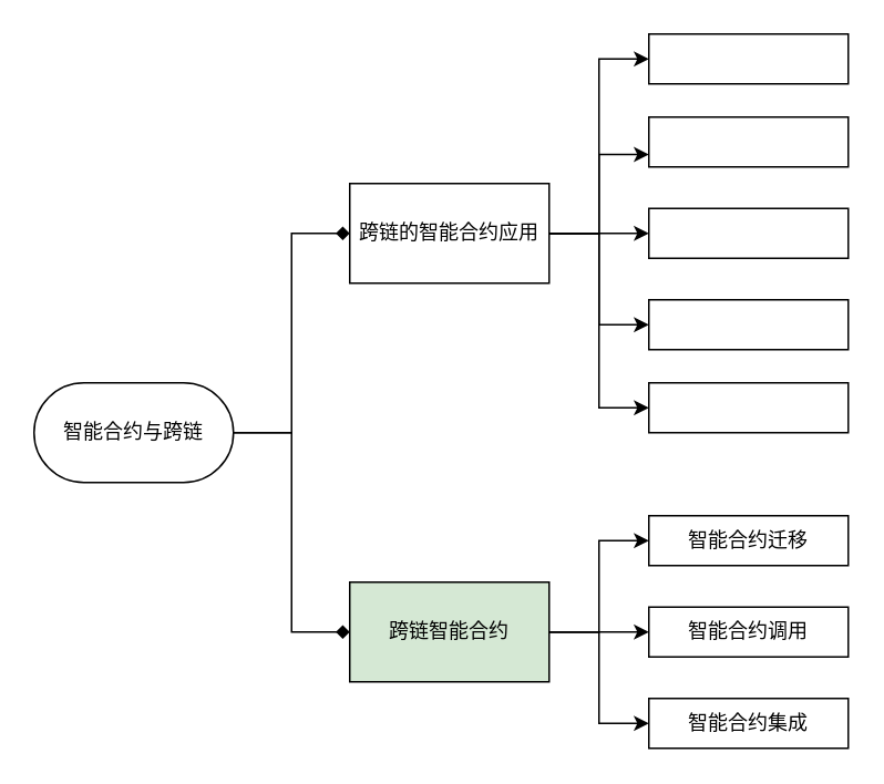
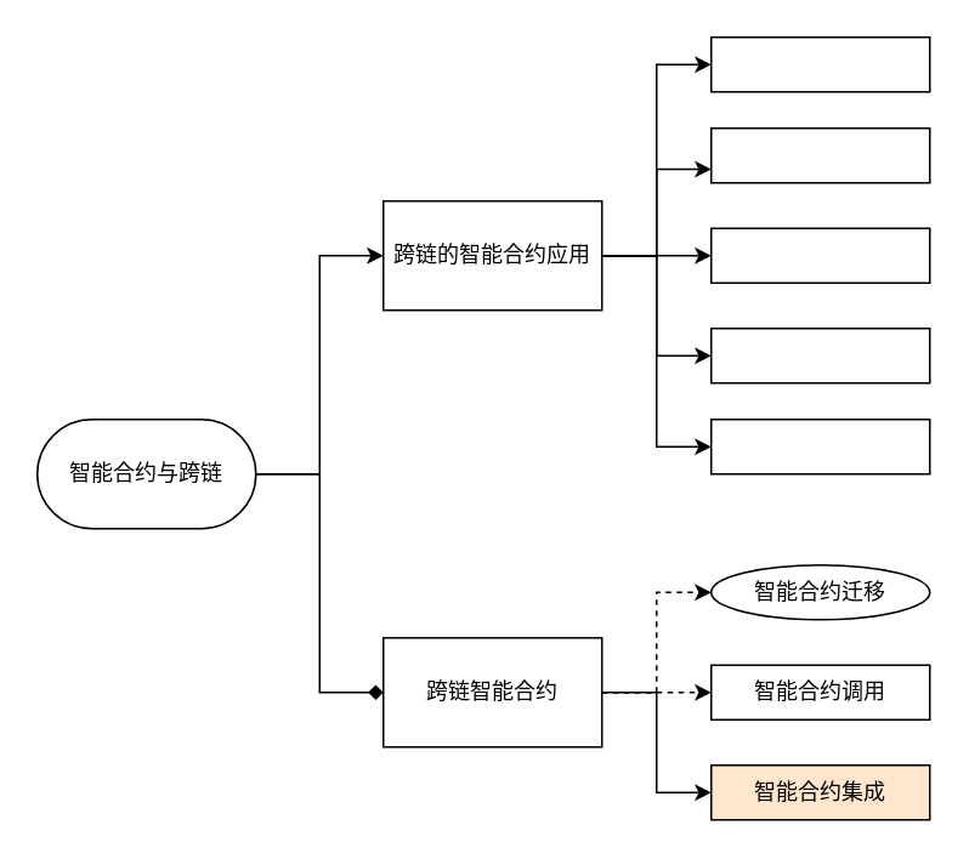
- <mxCell id="2" style="edgeStyle=orthogonalEdgeStyle;rounded=0;orthogonalLoop=1;jettySize=auto;html=1;entryX=0;entryY=0.5;entryDx=0;entryDy=0;endArrow=diamond;" edge="1" parent="1" source="4" target="14"><mxGeometry relative="1" as="geometry" /></mxCell>
+ <mxCell id="2" style="edgeStyle=orthogonalEdgeStyle;rounded=0;orthogonalLoop=1;jettySize=auto;html=1;entryX=0;entryY=0.5;entryDx=0;entryDy=0;" edge="1" parent="1" source="4" target="14"><mxGeometry relative="1" as="geometry" /></mxCell>
- <mxCell id="22" value="智能合约迁移" style="rounded=0;whiteSpace=wrap;html=1;flipH=0;flipV=1;container=0;" vertex="1" parent="1"><mxGeometry x="390" y="310" width="120" height="30" as="geometry" /></mxCell>
+ <mxCell id="22" value="智能合约迁移" style="ellipse;whiteSpace=wrap;html=1;flipH=0;flipV=1;container=0;" vertex="1" parent="1"><mxGeometry x="390" y="310" width="120" height="30" as="geometry" /></mxCell>
- <mxCell id="5" style="edgeStyle=orthogonalEdgeStyle;rounded=0;orthogonalLoop=1;jettySize=auto;html=1;entryX=0;entryY=0.5;entryDx=0;entryDy=0;" edge="1" parent="1" source="8" target="22"><mxGeometry relative="1" as="geometry" /></mxCell>
+ <mxCell id="5" style="edgeStyle=orthogonalEdgeStyle;rounded=0;orthogonalLoop=1;jettySize=auto;html=1;entryX=0;entryY=0.5;entryDx=0;entryDy=0;dashed=1;" edge="1" parent="1" source="8" target="22"><mxGeometry relative="1" as="geometry" /></mxCell>
- <mxCell id="8" value="跨链智能合约" style="rounded=0;whiteSpace=wrap;html=1;fillColor=#d5e8d4;" vertex="1" parent="1"><mxGeometry x="210" y="350" width="120" height="60" as="geometry" /></mxCell>
+ <mxCell id="8" value="跨链智能合约" style="rounded=0;whiteSpace=wrap;html=1;" vertex="1" parent="1"><mxGeometry x="210" y="350" width="120" height="60" as="geometry" /></mxCell>
- <mxCell id="6" style="edgeStyle=orthogonalEdgeStyle;rounded=0;orthogonalLoop=1;jettySize=auto;html=1;entryX=0;entryY=0.5;entryDx=0;entryDy=0;" edge="1" parent="1" source="8" target="21"><mxGeometry relative="1" as="geometry" /></mxCell>
+ <mxCell id="6" style="edgeStyle=orthogonalEdgeStyle;rounded=0;orthogonalLoop=1;jettySize=auto;html=1;entryX=0;entryY=0.5;entryDx=0;entryDy=0;dashed=1;" edge="1" parent="1" source="8" target="21"><mxGeometry relative="1" as="geometry" /></mxCell>
- <mxCell id="20" value="智能合约集成" style="rounded=0;whiteSpace=wrap;html=1;flipH=0;flipV=1;container=0;" vertex="1" parent="1"><mxGeometry x="390" y="420" width="120" height="30" as="geometry" /></mxCell>
+ <mxCell id="20" value="智能合约集成" style="rounded=0;whiteSpace=wrap;html=1;flipH=0;flipV=1;container=0;fillColor=#ffe6cc;" vertex="1" parent="1"><mxGeometry x="390" y="420" width="120" height="30" as="geometry" /></mxCell>
